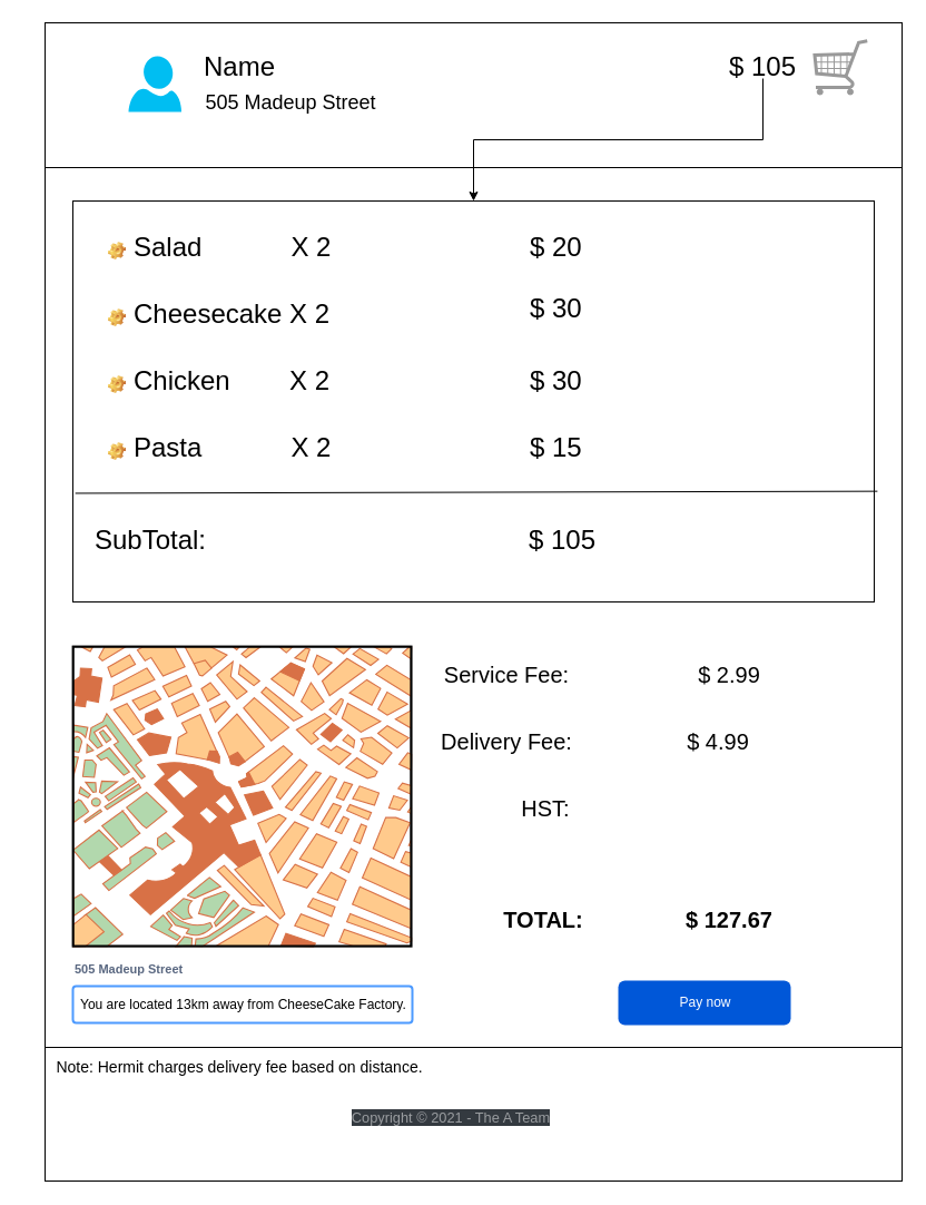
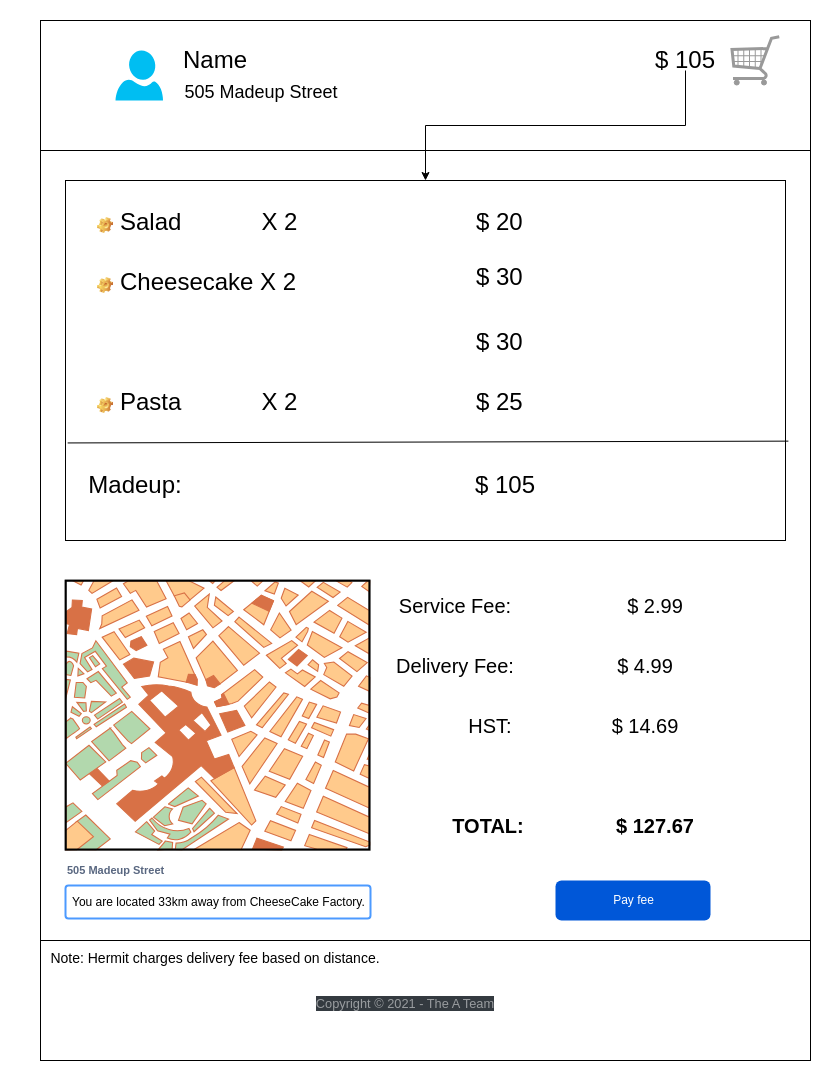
- <mxCell id="9" value="Chicken        X 2&#10;" style="label;fontStyle=0;strokeColor=none;fillColor=none;align=left;verticalAlign=top;overflow=hidden;spacingLeft=28;spacingRight=4;rotatable=0;points=[[0,0.5],[1,0.5]];portConstraint=eastwest;imageWidth=16;imageHeight=16;image=img/clipart/Gear_128x128.png;fontSize=24;" parent="1" vertex="1"><mxGeometry x="90" y="320" width="220" height="50" as="geometry" /></mxCell>
- <mxCell id="13" value="$ 15" style="text;strokeColor=none;fillColor=none;align=left;verticalAlign=top;spacingLeft=4;spacingRight=4;overflow=hidden;rotatable=0;points=[[0,0.5],[1,0.5]];portConstraint=eastwest;fontSize=24;" parent="1" vertex="1"><mxGeometry x="470" y="380" width="190" height="60" as="geometry" /></mxCell>
+ <mxCell id="13" value="$ 25" style="text;strokeColor=none;fillColor=none;align=left;verticalAlign=top;spacingLeft=4;spacingRight=4;overflow=hidden;rotatable=0;points=[[0,0.5],[1,0.5]];portConstraint=eastwest;fontSize=24;" parent="1" vertex="1"><mxGeometry x="470" y="380" width="190" height="60" as="geometry" /></mxCell>
- <mxCell id="21" value="SubTotal:" style="text;html=1;strokeColor=none;fillColor=none;align=center;verticalAlign=middle;whiteSpace=wrap;rounded=0;fontSize=24;" parent="1" vertex="1"><mxGeometry x="80" y="470" width="110" height="30" as="geometry" /></mxCell>
+ <mxCell id="21" value="Madeup:" style="text;html=1;strokeColor=none;fillColor=none;align=center;verticalAlign=middle;whiteSpace=wrap;rounded=0;fontSize=24;" parent="1" vertex="1"><mxGeometry x="80" y="470" width="110" height="30" as="geometry" /></mxCell>
+ <mxCell id="33" value="&lt;span style=&quot;font-size: 20px&quot;&gt;$ 14.69&lt;/span&gt;" style="text;html=1;strokeColor=none;fillColor=none;align=center;verticalAlign=middle;whiteSpace=wrap;rounded=0;fontSize=24;" parent="1" vertex="1"><mxGeometry x="580" y="710" width="130" height="30" as="geometry" /></mxCell>
- <mxCell id="36" value="Pay now" style="rounded=1;fillColor=#0057D8;align=center;strokeColor=none;html=1;fontColor=#ffffff;fontSize=12" parent="1" vertex="1"><mxGeometry x="555" y="880" width="155" height="40" as="geometry" /></mxCell>
+ <mxCell id="36" value="Pay fee" style="rounded=1;fillColor=#0057D8;align=center;strokeColor=none;html=1;fontColor=#ffffff;fontSize=12" parent="1" vertex="1"><mxGeometry x="555" y="880" width="155" height="40" as="geometry" /></mxCell>
- <mxCell id="28" value="You are located 13km away from CheeseCake Factory." style="rounded=1;arcSize=9;align=left;spacingLeft=5;strokeColor=#4C9AFF;html=1;strokeWidth=2;fontSize=12" parent="1" vertex="1"><mxGeometry x="65" y="885" width="305" height="33" as="geometry" /></mxCell>
+ <mxCell id="28" value="You are located 33km away from CheeseCake Factory." style="rounded=1;arcSize=9;align=left;spacingLeft=5;strokeColor=#4C9AFF;html=1;strokeWidth=2;fontSize=12" parent="1" vertex="1"><mxGeometry x="65" y="885" width="305" height="33" as="geometry" /></mxCell>
